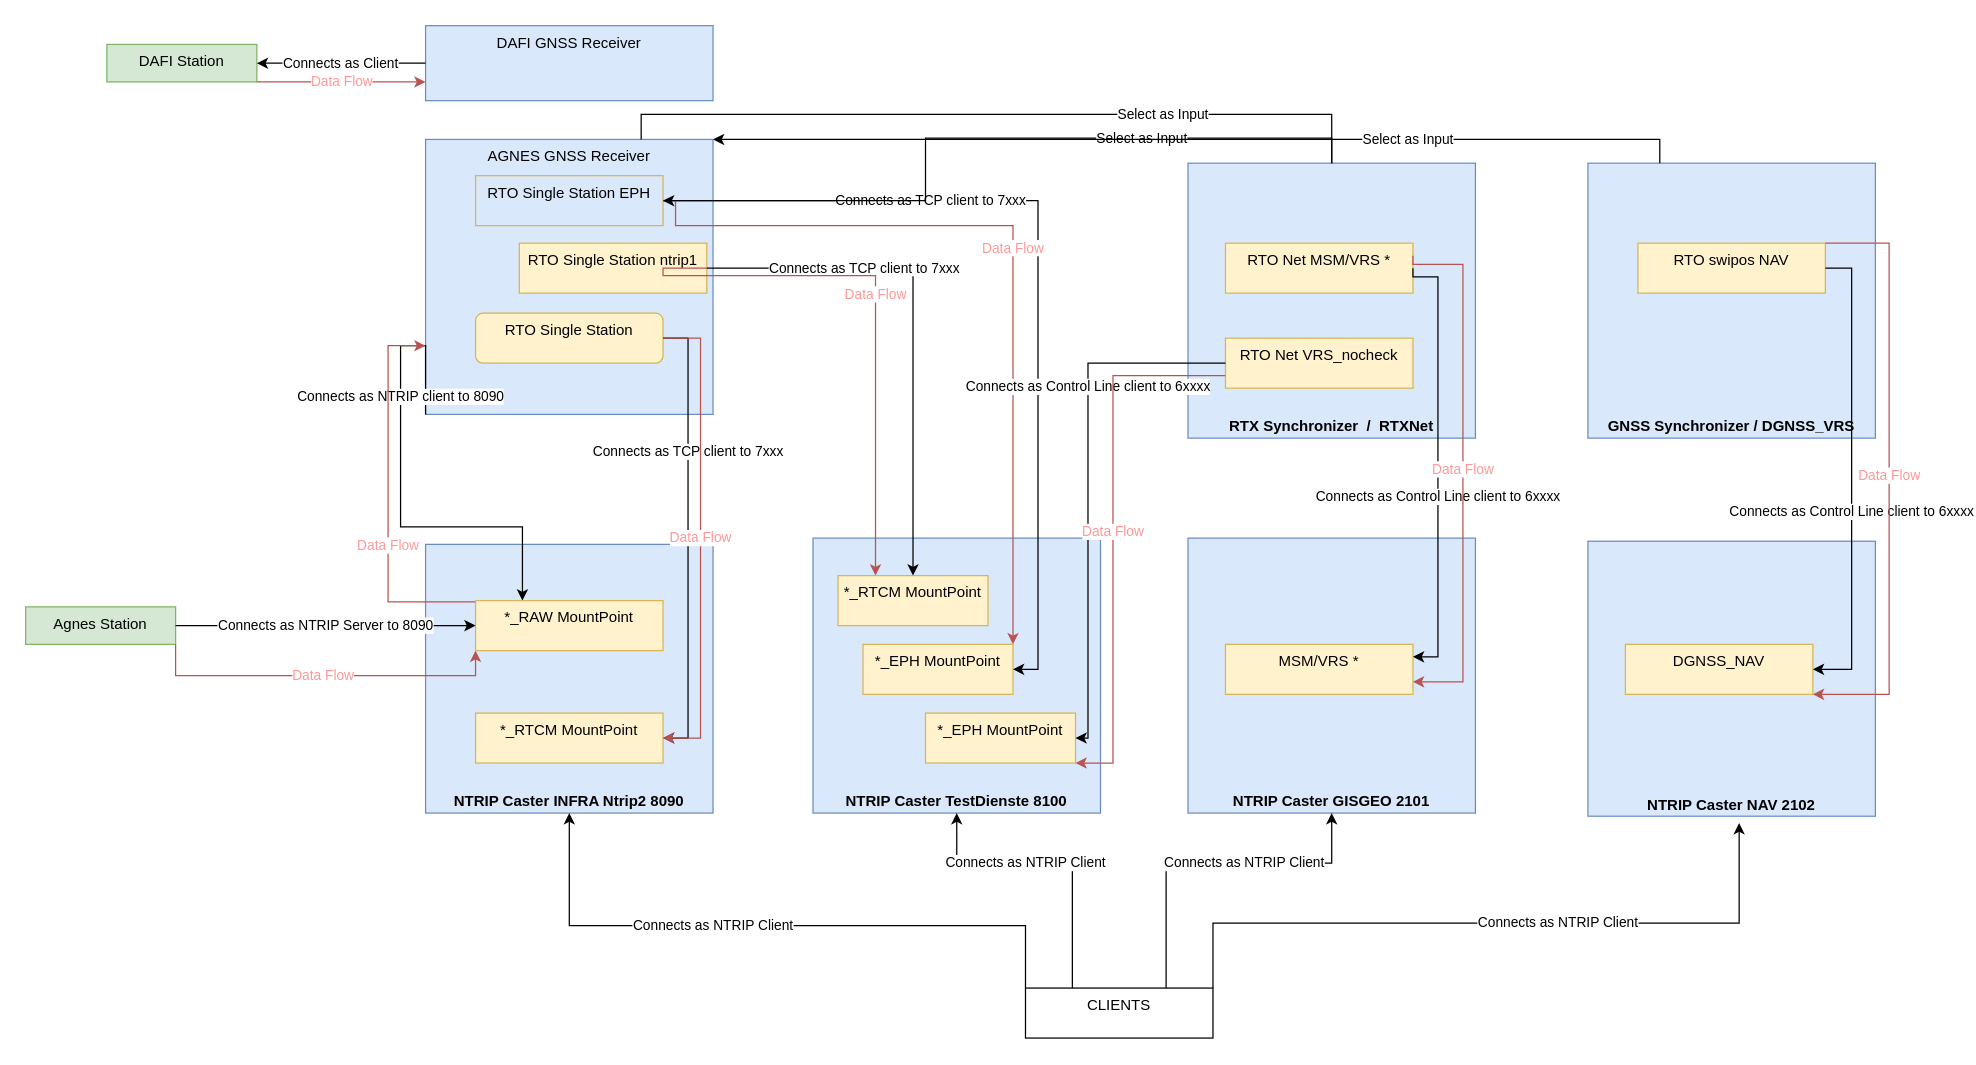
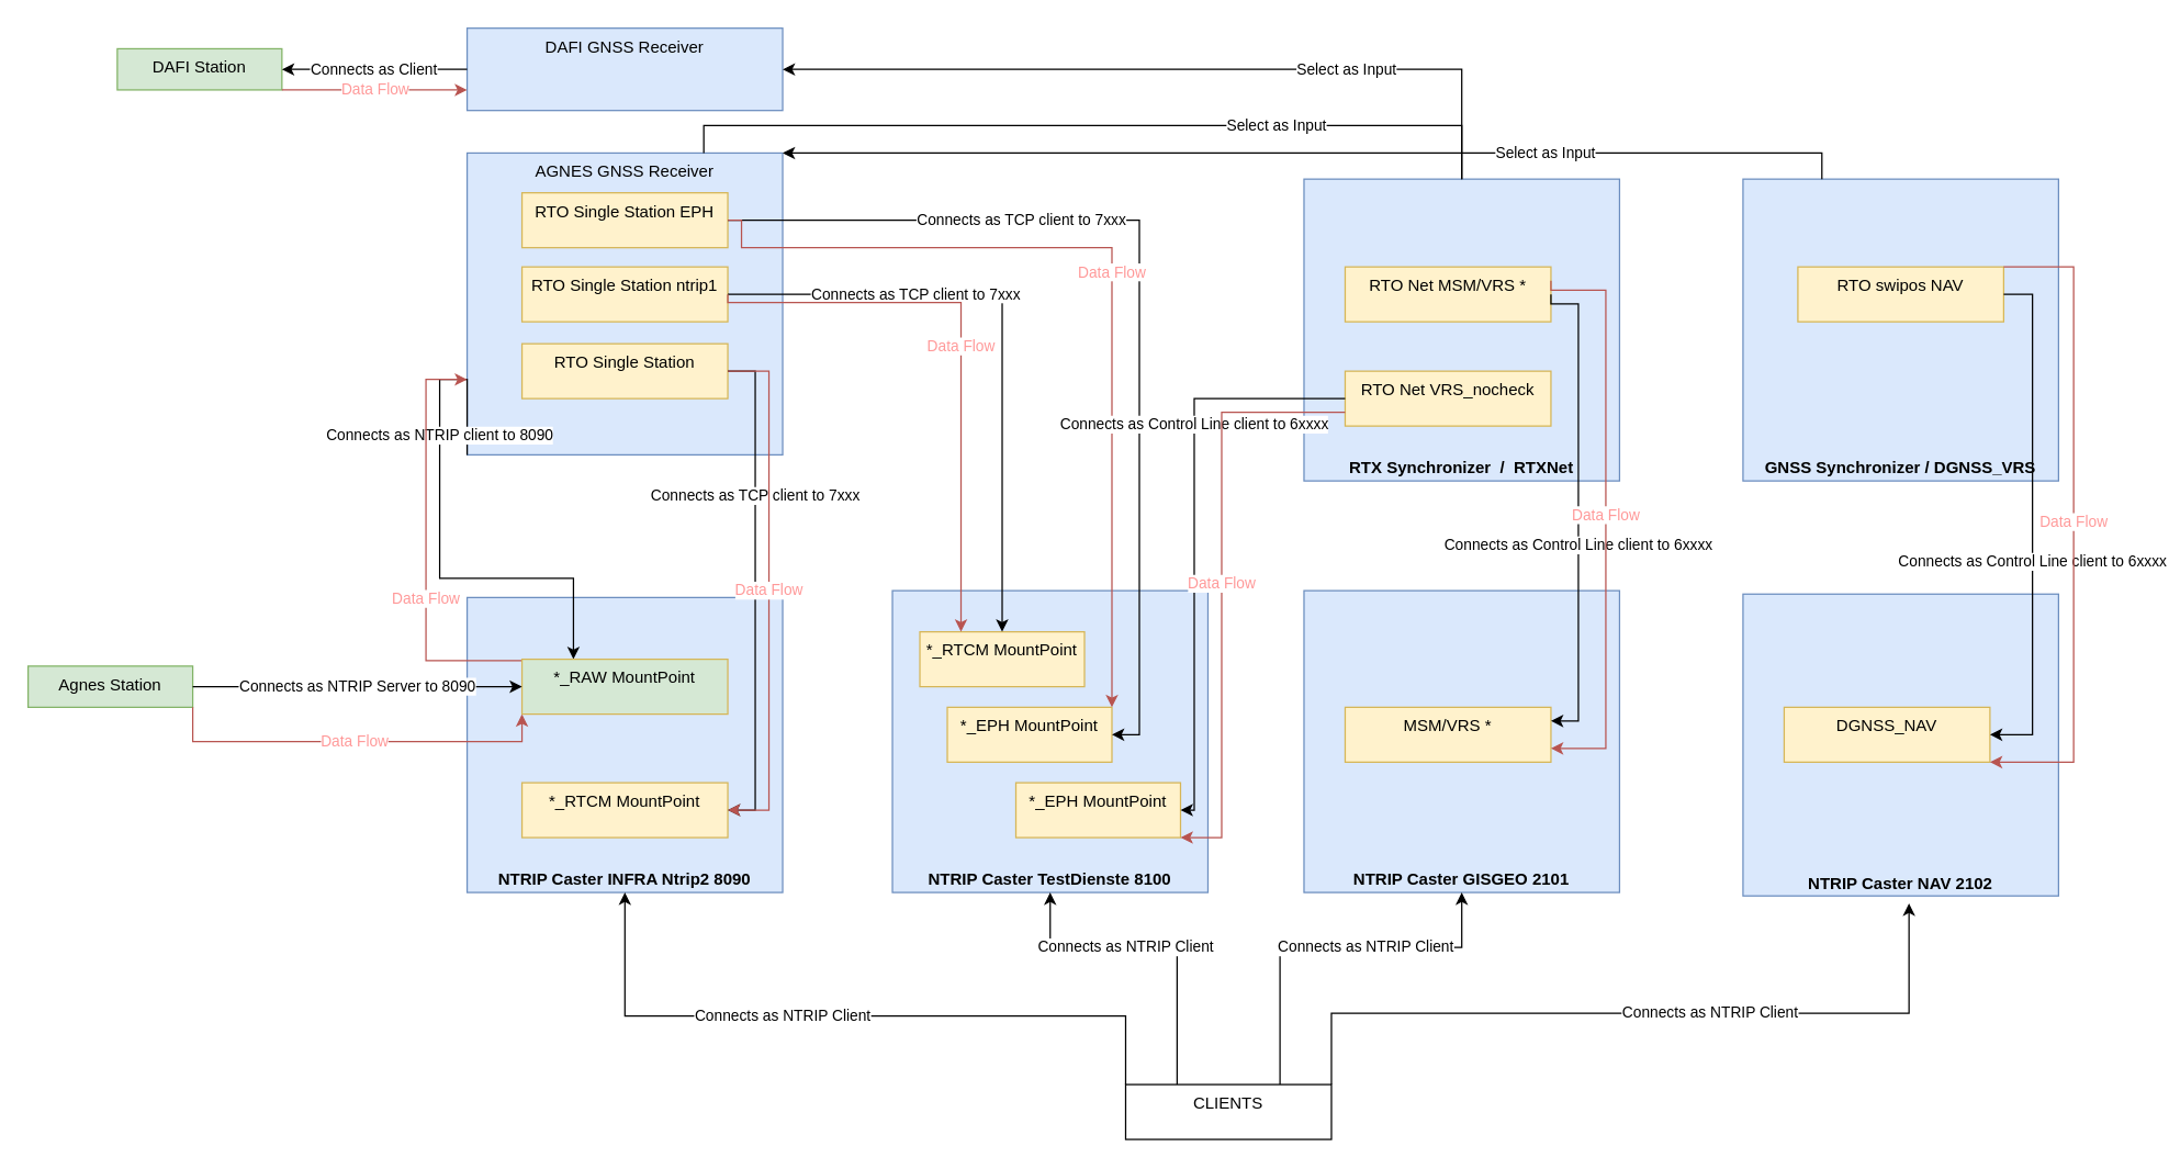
- <mxCell id="39" value="Select as Input" style="edgeStyle=orthogonalEdgeStyle;rounded=0;orthogonalLoop=1;jettySize=auto;html=1;exitX=0.5;exitY=0;exitDx=0;exitDy=0;" edge="1" parent="1" source="29" target="25"><mxGeometry x="-0.431" relative="1" as="geometry"><mxPoint x="1075" y="140" as="sourcePoint" /><mxPoint x="522.5" y="121" as="targetPoint" /><mxPoint as="offset" /></mxGeometry></mxCell>
+ <mxCell id="39" value="Select as Input" style="edgeStyle=orthogonalEdgeStyle;rounded=0;orthogonalLoop=1;jettySize=auto;html=1;exitX=0.5;exitY=0;exitDx=0;exitDy=0;entryX=1;entryY=0.5;entryDx=0;entryDy=0;" edge="1" parent="1" source="29" target="6"><mxGeometry x="-0.431" relative="1" as="geometry"><mxPoint x="1075" y="140" as="sourcePoint" /><mxPoint x="522.5" y="121" as="targetPoint" /><mxPoint as="offset" /></mxGeometry></mxCell>
- <mxCell id="25" value="RTO Single Station EPH" style="whiteSpace=wrap;html=1;verticalAlign=top;fillColor=#dae8fc;strokeColor=#d6b656;strokeWidth=1;" vertex="1" parent="1"><mxGeometry x="380" y="140" width="150" height="40" as="geometry" /></mxCell>
+ <mxCell id="25" value="RTO Single Station EPH" style="whiteSpace=wrap;html=1;verticalAlign=top;fillColor=#fff2cc;strokeColor=#d6b656;strokeWidth=1;" vertex="1" parent="1"><mxGeometry x="380" y="140" width="150" height="40" as="geometry" /></mxCell>
- <mxCell id="21" value="RTO Single Station ntrip1" style="whiteSpace=wrap;html=1;verticalAlign=top;fillColor=#fff2cc;strokeColor=#d6b656;strokeWidth=1;" vertex="1" parent="1"><mxGeometry x="415" y="194" width="150" height="40" as="geometry" /></mxCell>
+ <mxCell id="21" value="RTO Single Station ntrip1" style="whiteSpace=wrap;html=1;verticalAlign=top;fillColor=#fff2cc;strokeColor=#d6b656;strokeWidth=1;" vertex="1" parent="1"><mxGeometry x="380" y="194" width="150" height="40" as="geometry" /></mxCell>
- <mxCell id="15" value="RTO Single Station" style="whiteSpace=wrap;html=1;verticalAlign=top;fillColor=#fff2cc;strokeColor=#d6b656;strokeWidth=1;rounded=1;" vertex="1" parent="1"><mxGeometry x="380" y="250" width="150" height="40" as="geometry" /></mxCell>
+ <mxCell id="15" value="RTO Single Station" style="whiteSpace=wrap;html=1;verticalAlign=top;fillColor=#fff2cc;strokeColor=#d6b656;strokeWidth=1;" vertex="1" parent="1"><mxGeometry x="380" y="250" width="150" height="40" as="geometry" /></mxCell>
- <mxCell id="12" value="*_RAW MountPoint" style="whiteSpace=wrap;html=1;verticalAlign=top;fillColor=#fff2cc;strokeColor=#d6b656;strokeWidth=1;" vertex="1" parent="1"><mxGeometry x="380" y="480" width="150" height="40" as="geometry" /></mxCell>
+ <mxCell id="12" value="*_RAW MountPoint" style="whiteSpace=wrap;html=1;verticalAlign=top;fillColor=#d5e8d4;strokeColor=#d6b656;strokeWidth=1;" vertex="1" parent="1"><mxGeometry x="380" y="480" width="150" height="40" as="geometry" /></mxCell>
